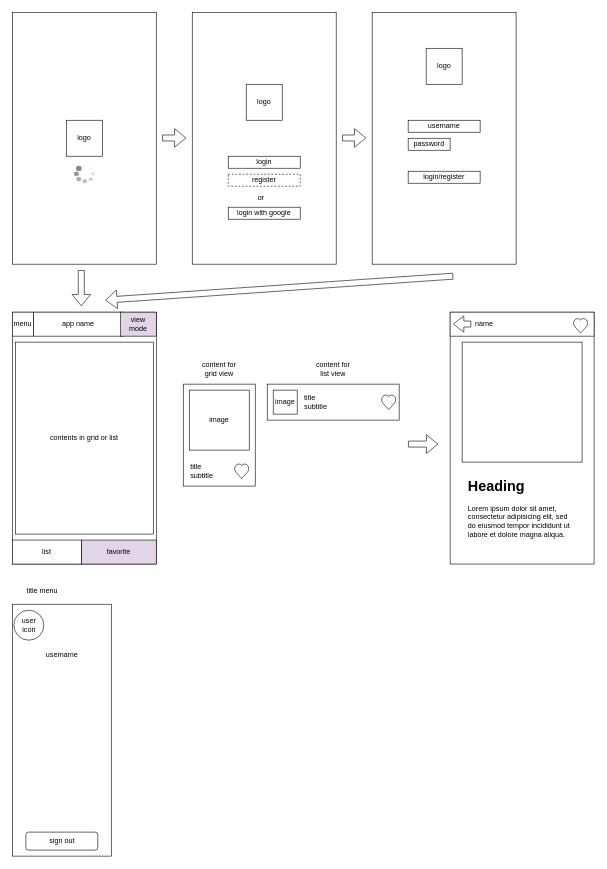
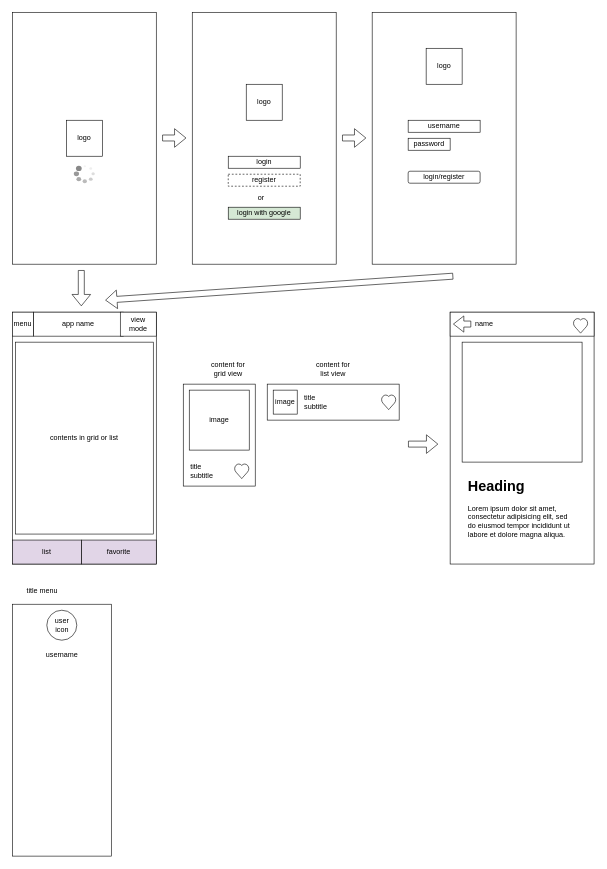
- <mxCell id="15" value="login/register" style="rounded=0;whiteSpace=wrap;html=1;" vertex="1" parent="1"><mxGeometry x="680" y="285" width="120" height="20" as="geometry" /></mxCell>
+ <mxCell id="15" value="login/register" style="whiteSpace=wrap;html=1;rounded=1;" vertex="1" parent="1"><mxGeometry x="680" y="285" width="120" height="20" as="geometry" /></mxCell>
- <mxCell id="9" value="login with google" style="rounded=0;whiteSpace=wrap;html=1;" vertex="1" parent="1"><mxGeometry x="380" y="345" width="120" height="20" as="geometry" /></mxCell>
+ <mxCell id="9" value="login with google" style="rounded=0;whiteSpace=wrap;html=1;fillColor=#d5e8d4;" vertex="1" parent="1"><mxGeometry x="380" y="345" width="120" height="20" as="geometry" /></mxCell>
- <mxCell id="21" value="view&lt;br&gt;mode" style="rounded=0;whiteSpace=wrap;html=1;fillColor=#e1d5e7;" vertex="1" parent="1"><mxGeometry x="200" y="520" width="60" height="40" as="geometry" /></mxCell>
+ <mxCell id="21" value="view&lt;br&gt;mode" style="rounded=0;whiteSpace=wrap;html=1;" vertex="1" parent="1"><mxGeometry x="200" y="520" width="60" height="40" as="geometry" /></mxCell>
- <mxCell id="25" value="content for grid view" style="text;html=1;strokeColor=none;fillColor=none;align=center;verticalAlign=middle;whiteSpace=wrap;rounded=0;" vertex="1" parent="1"><mxGeometry x="335" y="600" width="60" height="30" as="geometry" /></mxCell>
+ <mxCell id="25" value="content for grid view" style="text;html=1;strokeColor=none;fillColor=none;align=center;verticalAlign=middle;whiteSpace=wrap;rounded=0;" vertex="1" parent="1"><mxGeometry x="350" y="600" width="60" height="30" as="geometry" /></mxCell>
- <mxCell id="19" value="list" style="rounded=0;whiteSpace=wrap;html=1;" vertex="1" parent="1"><mxGeometry x="20" y="900" width="115" height="40" as="geometry" /></mxCell>
+ <mxCell id="19" value="list" style="rounded=0;whiteSpace=wrap;html=1;fillColor=#e1d5e7;" vertex="1" parent="1"><mxGeometry x="20" y="900" width="115" height="40" as="geometry" /></mxCell>
- <mxCell id="45" value="user&lt;br&gt;icon" style="ellipse;whiteSpace=wrap;html=1;aspect=fixed;" vertex="1" parent="1"><mxGeometry x="22.5" y="1017" width="50" height="50" as="geometry" /></mxCell>
+ <mxCell id="45" value="user&lt;br&gt;icon" style="ellipse;whiteSpace=wrap;html=1;aspect=fixed;" vertex="1" parent="1"><mxGeometry x="77.5" y="1017" width="50" height="50" as="geometry" /></mxCell>
- <mxCell id="47" value="sign out" style="rounded=1;whiteSpace=wrap;html=1;" vertex="1" parent="1"><mxGeometry x="42.5" y="1387" width="120" height="30" as="geometry" /></mxCell>
